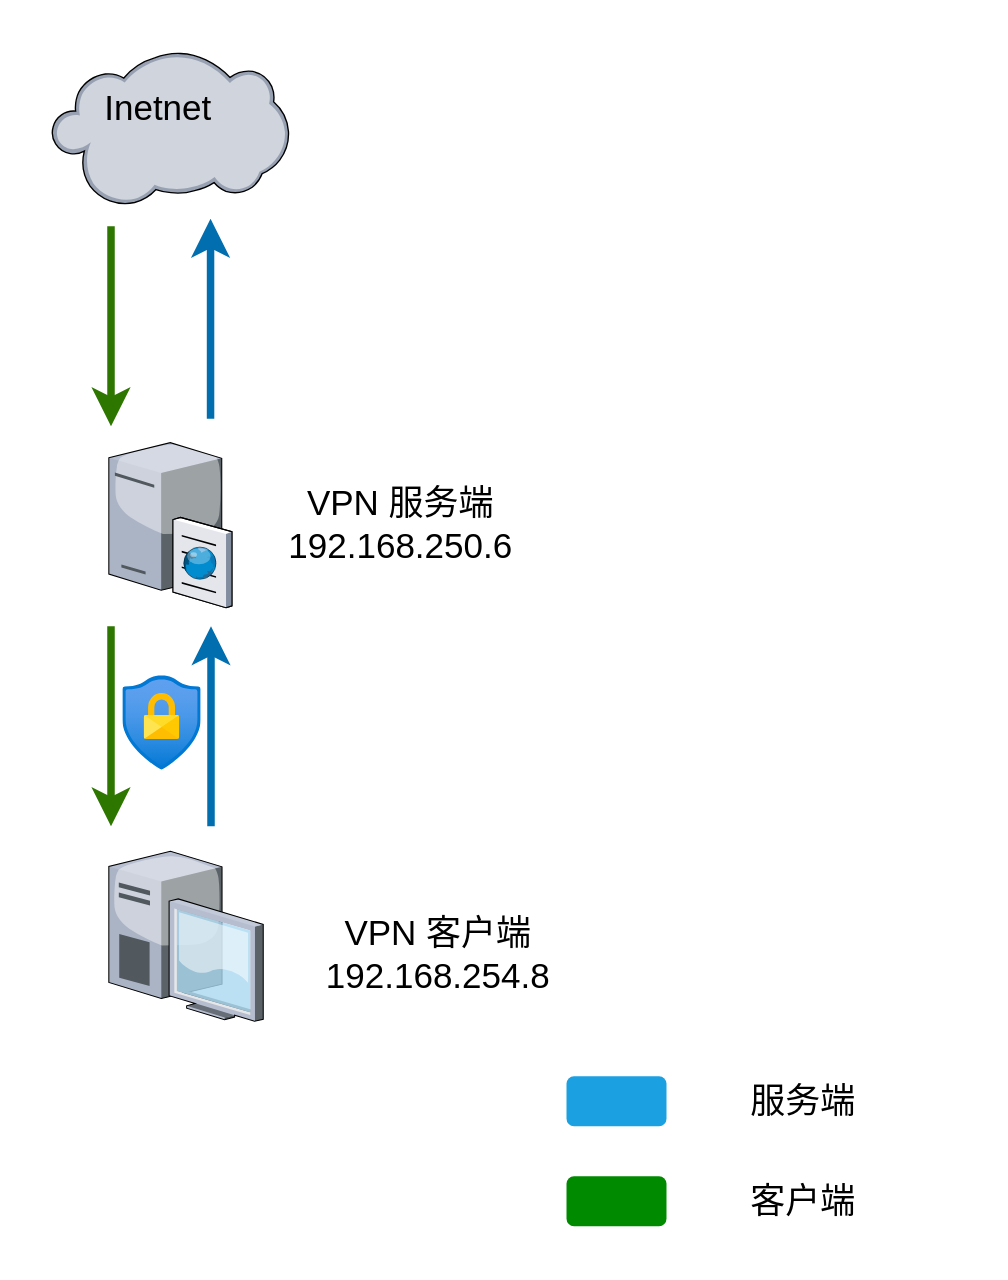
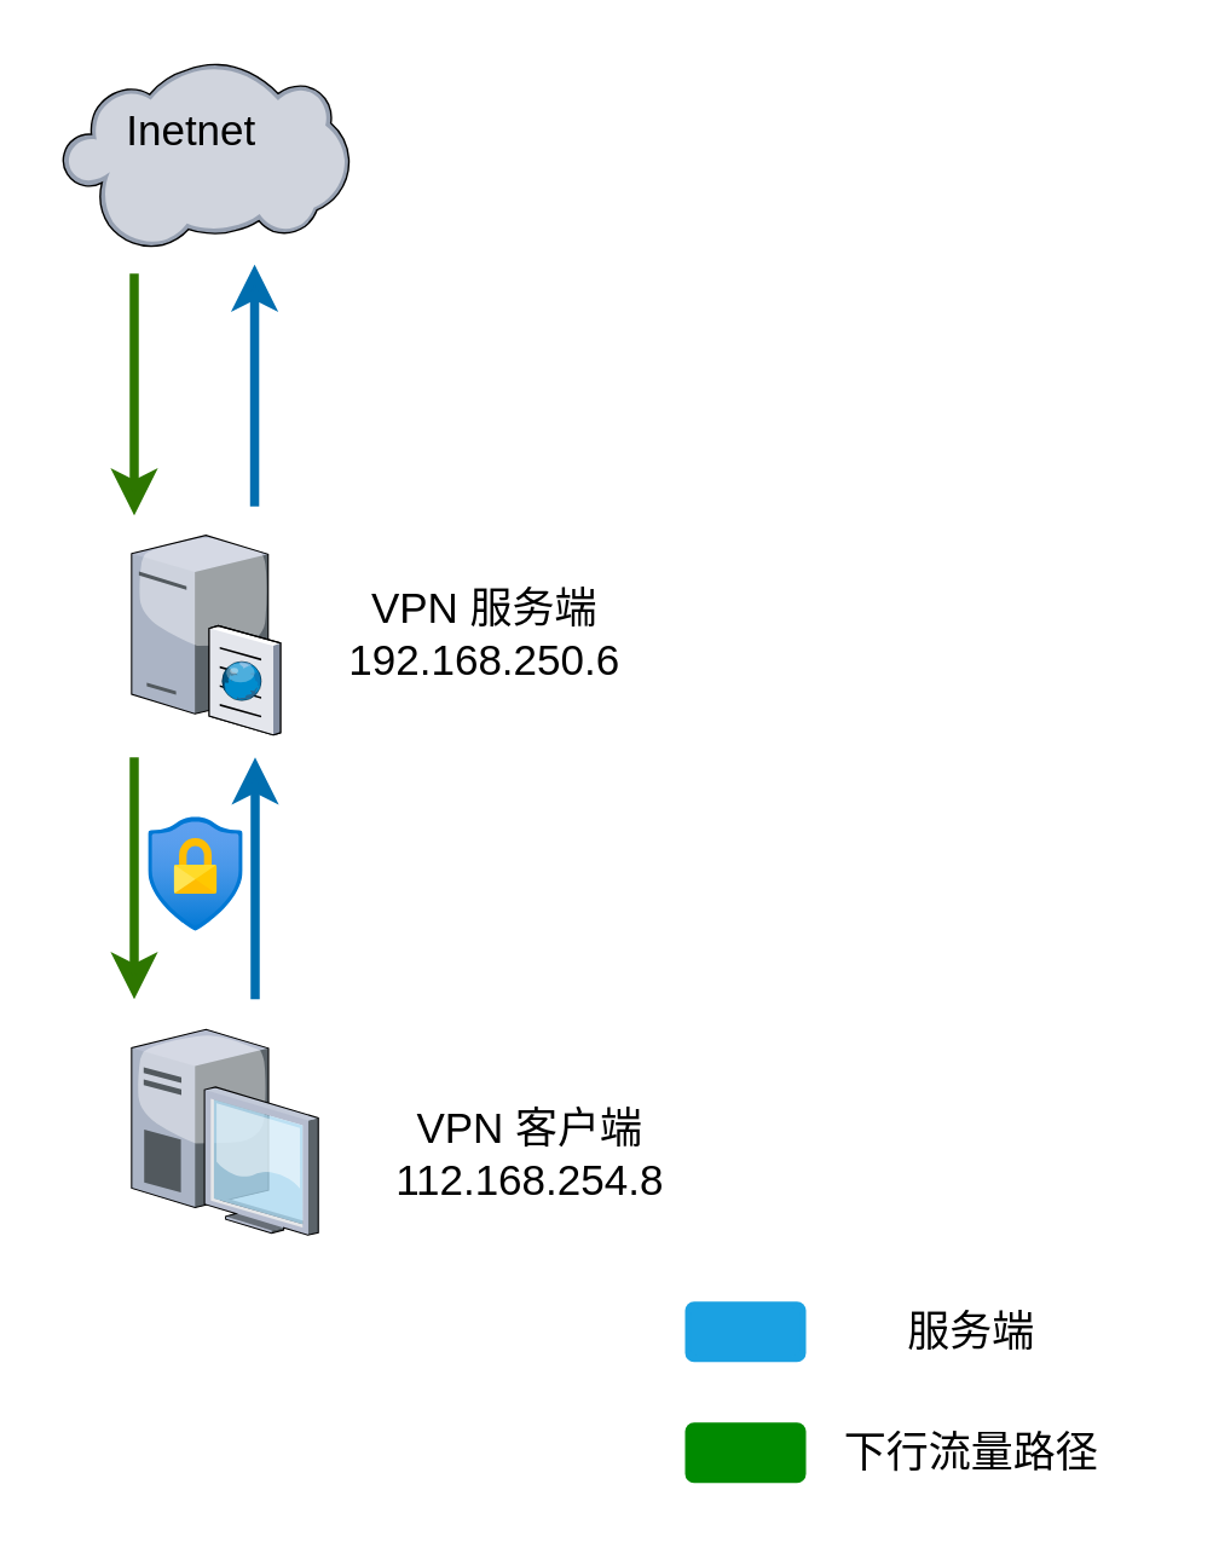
- <mxCell id="12" value="VPN 客户端&lt;br&gt;192.168.254.8" style="text;html=1;strokeColor=none;fillColor=none;align=center;verticalAlign=middle;whiteSpace=wrap;rounded=0;sketch=0;fillStyle=auto;fontSize=14;" vertex="1" parent="1"><mxGeometry x="120" y="371" width="110" height="20" as="geometry" /></mxCell>
+ <mxCell id="12" value="VPN 客户端&lt;br&gt;112.168.254.8" style="text;html=1;strokeColor=none;fillColor=none;align=center;verticalAlign=middle;whiteSpace=wrap;rounded=0;sketch=0;fillStyle=auto;fontSize=14;" vertex="1" parent="1"><mxGeometry x="120" y="371" width="110" height="20" as="geometry" /></mxCell>
- <mxCell id="16" value="客户端" style="text;html=1;strokeColor=none;fillColor=none;align=center;verticalAlign=middle;whiteSpace=wrap;rounded=0;sketch=0;fillStyle=auto;fontSize=14;" vertex="1" parent="1"><mxGeometry x="261" y="470" width="120" height="20" as="geometry" /></mxCell>
+ <mxCell id="16" value="下行流量路径" style="text;html=1;strokeColor=none;fillColor=none;align=center;verticalAlign=middle;whiteSpace=wrap;rounded=0;sketch=0;fillStyle=auto;fontSize=14;" vertex="1" parent="1"><mxGeometry x="261" y="470" width="120" height="20" as="geometry" /></mxCell>
